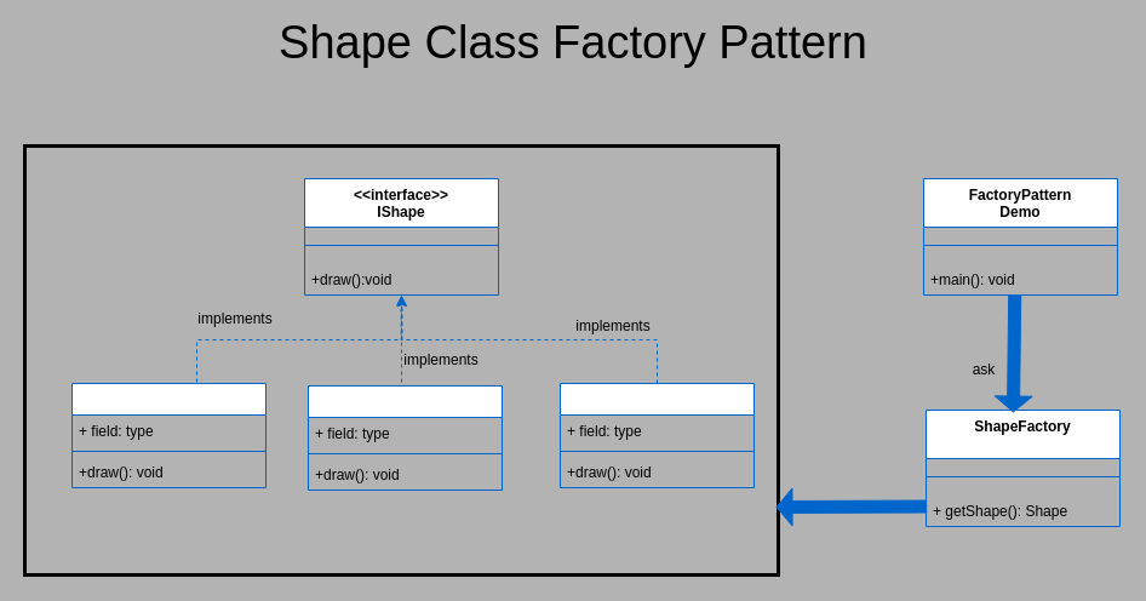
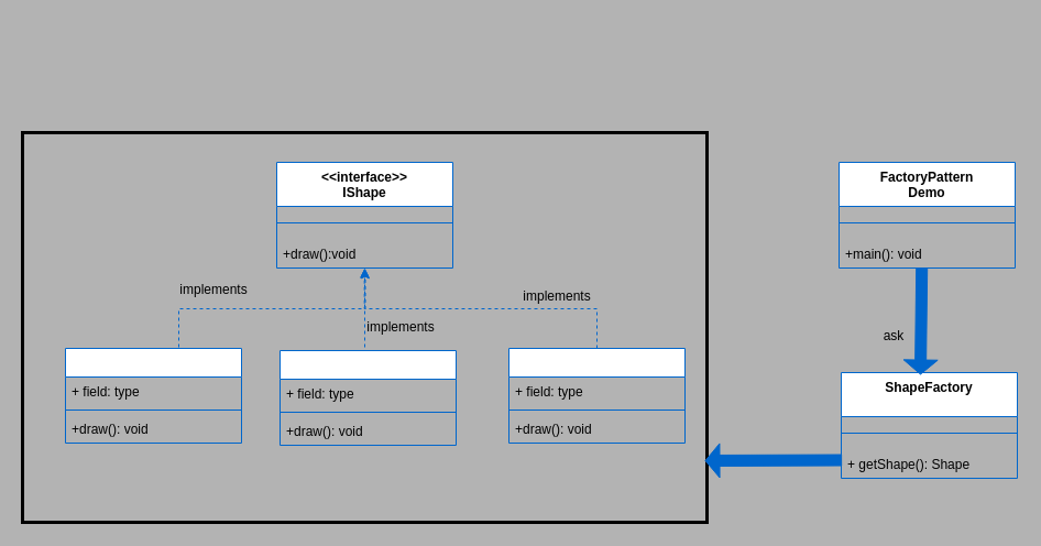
- <mxCell id="33" value="&lt;font style=&quot;font-size: 38px&quot;&gt;Shape Class Factory Pattern&lt;/font&gt;" style="text;html=1;strokeColor=none;fillColor=none;align=center;verticalAlign=middle;whiteSpace=wrap;rounded=0;fontColor=#000000;" parent="1" vertex="1"><mxGeometry x="24" y="20" width="898" height="30" as="geometry" /></mxCell>
